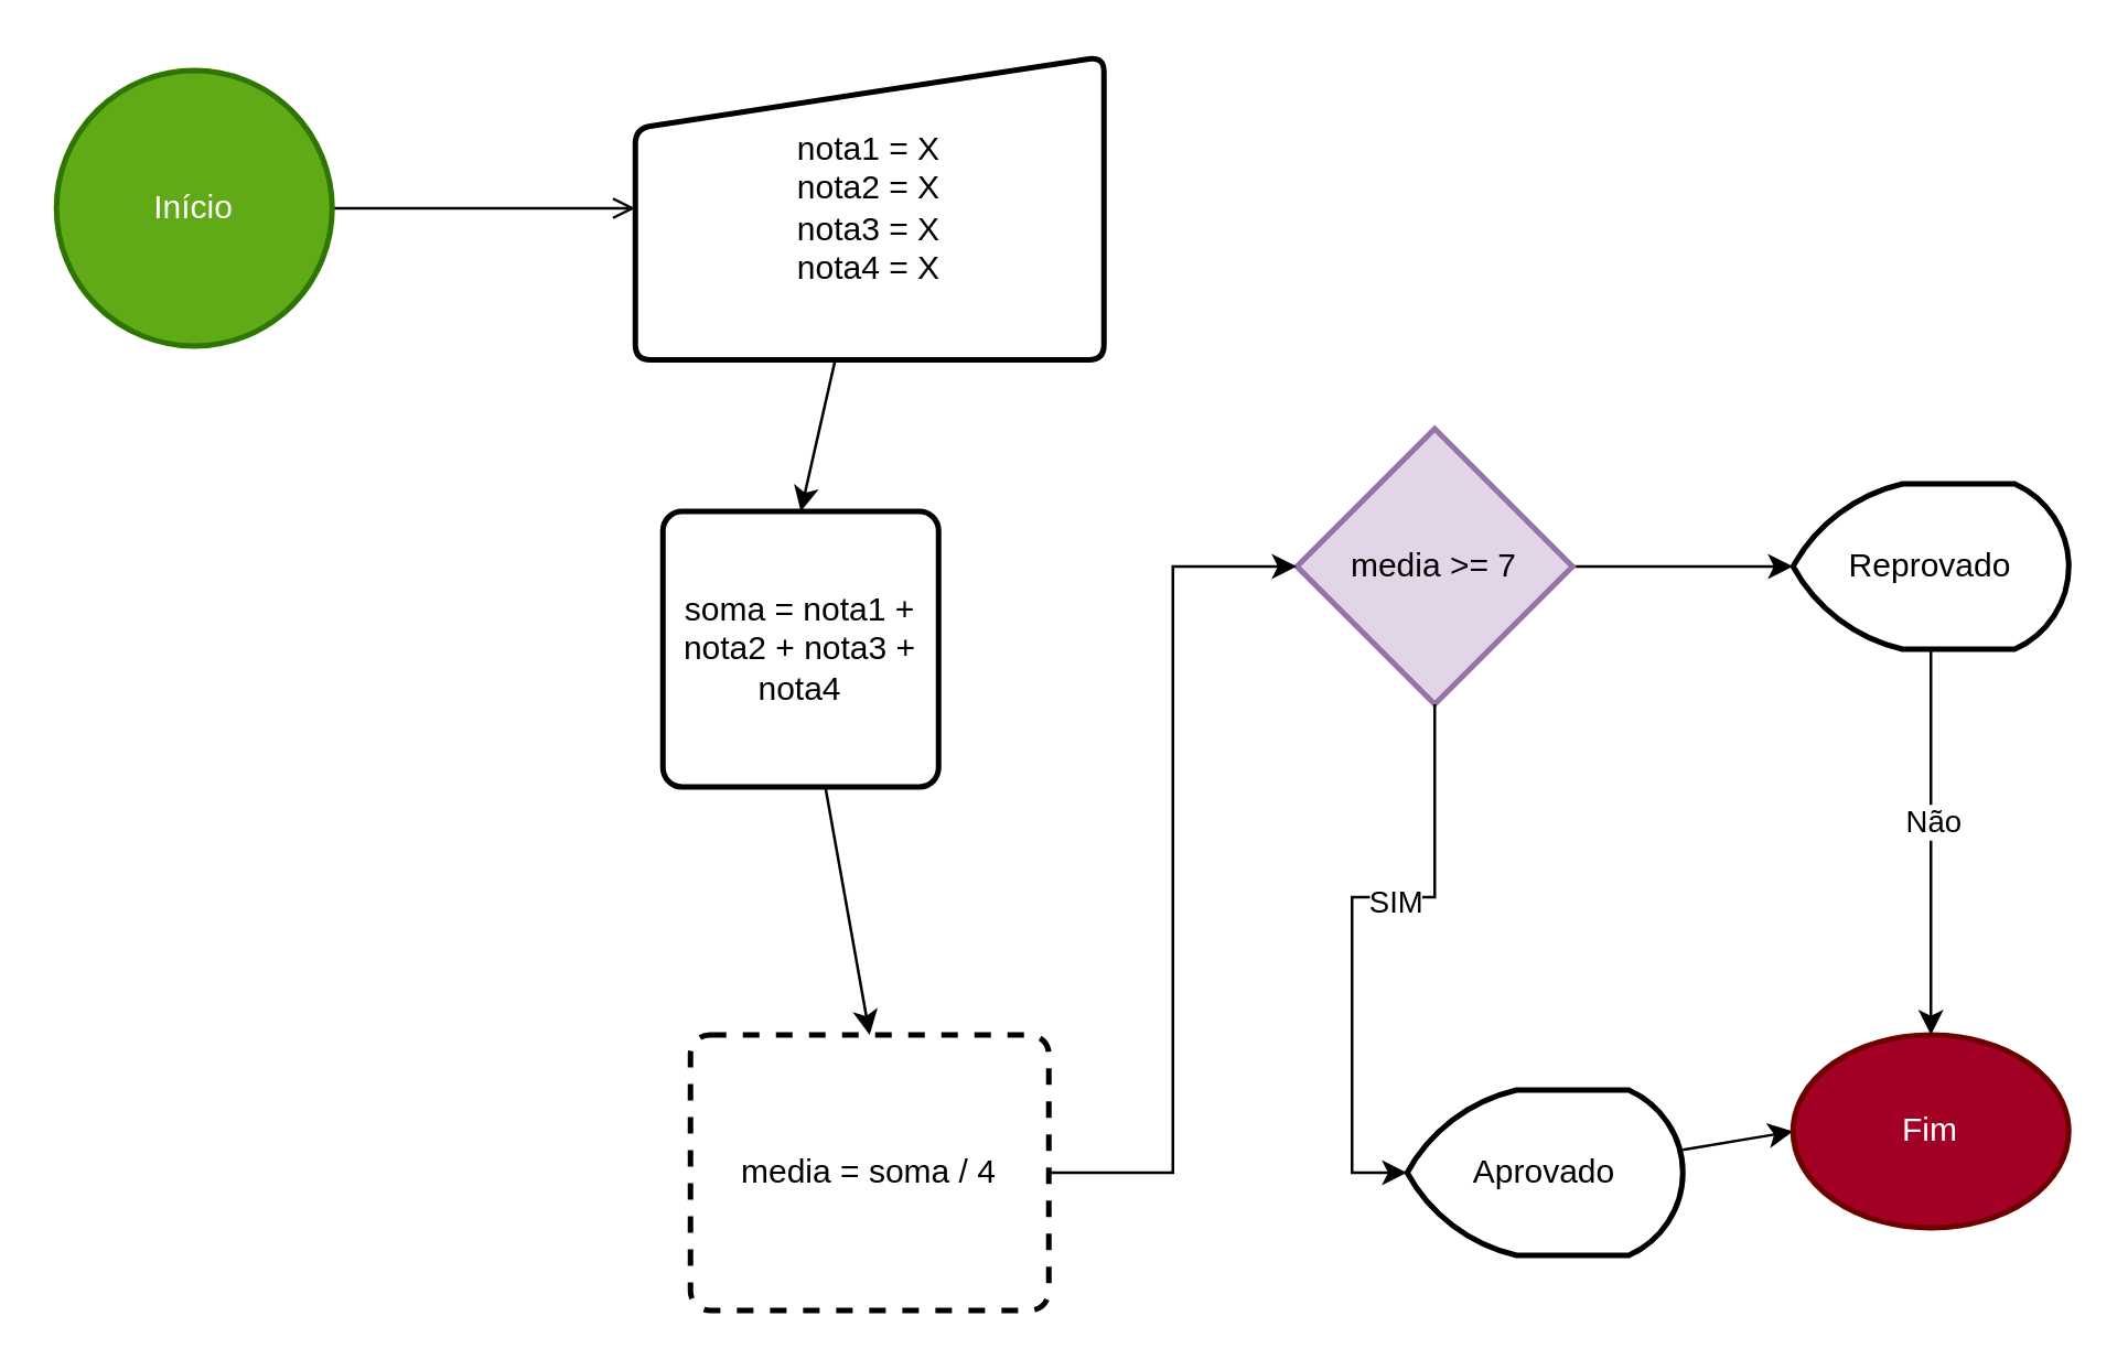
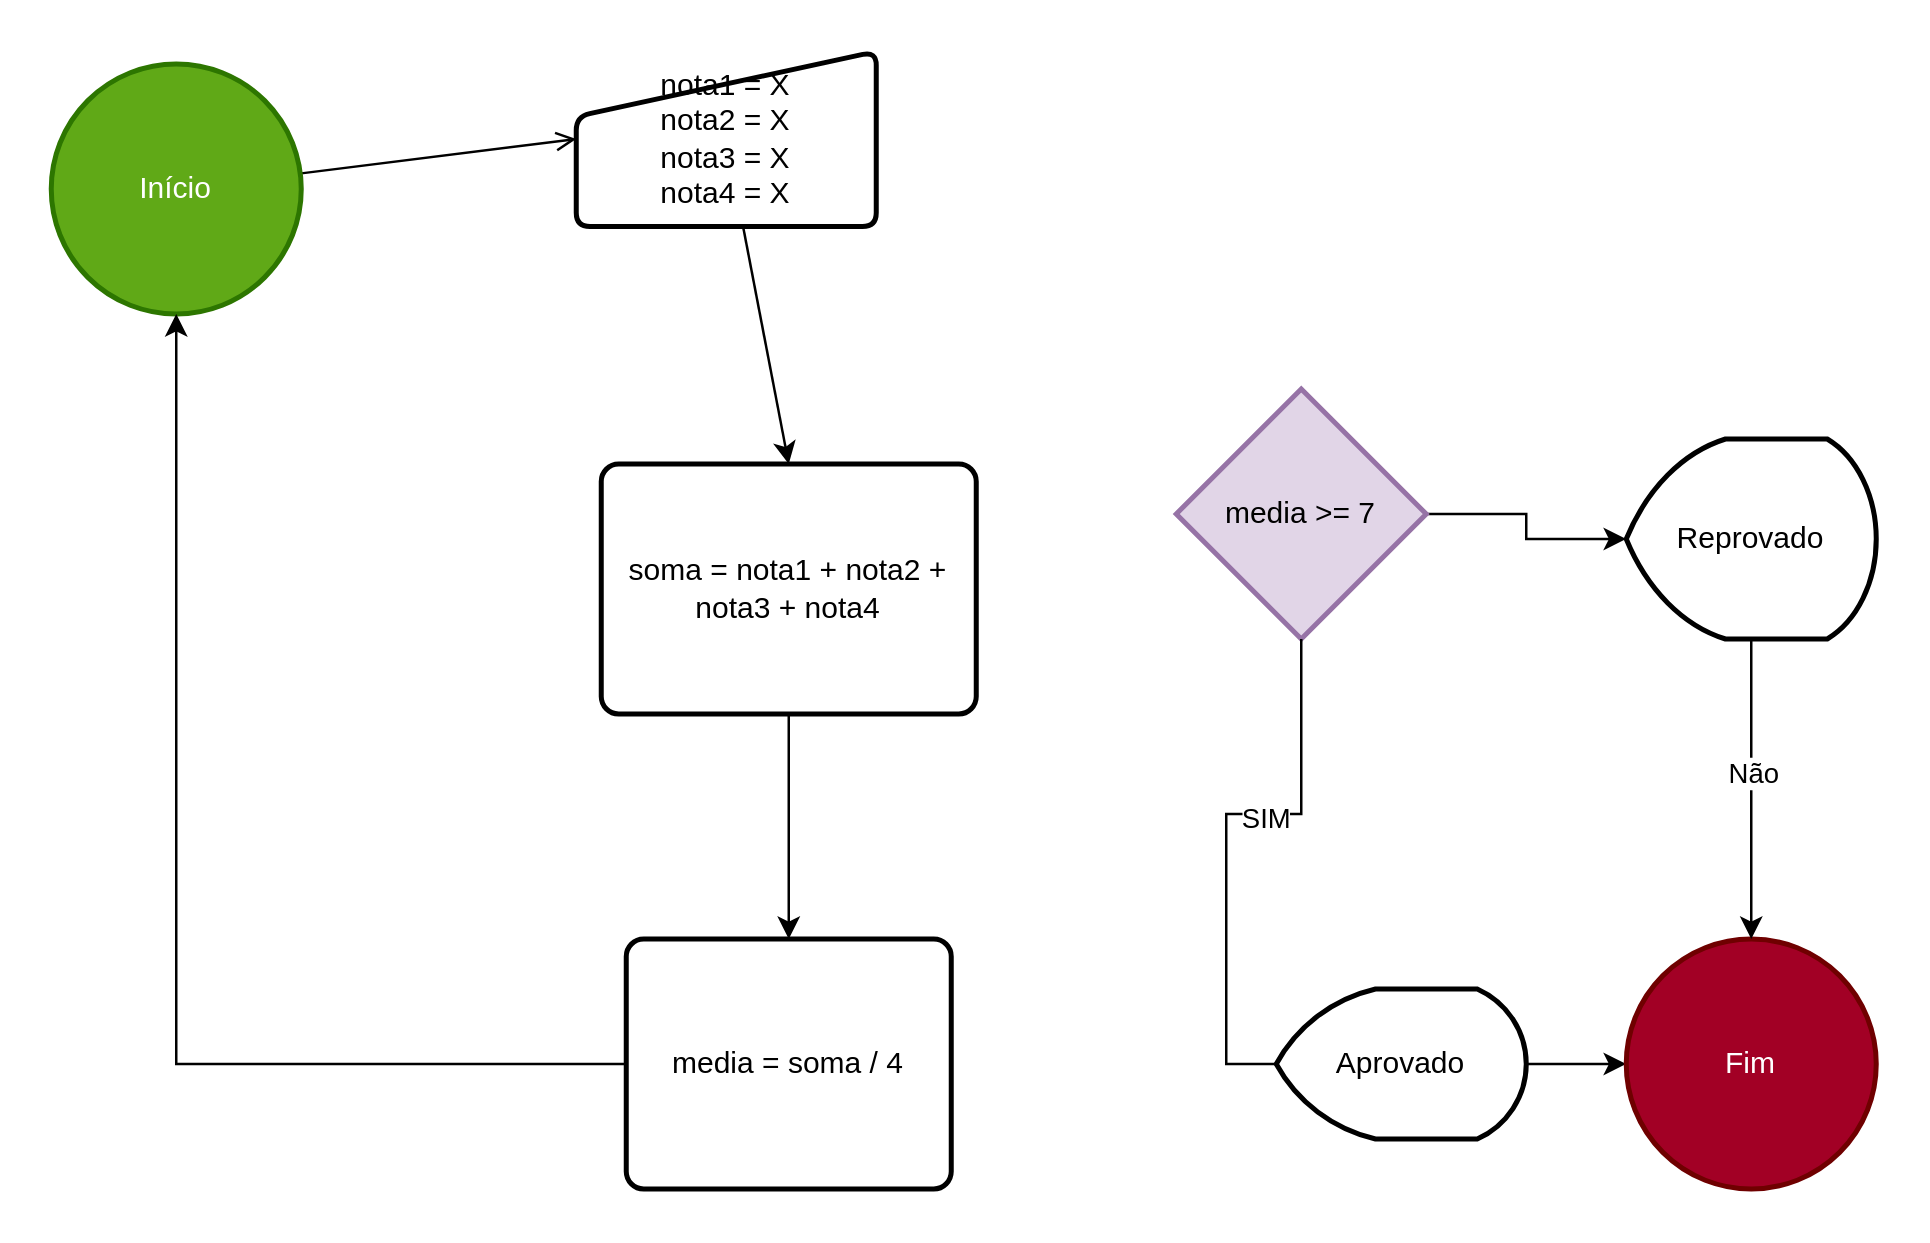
- <mxCell id="5" value="nota1 = X&lt;br&gt;nota2 = X&lt;br&gt;nota3 = X&lt;br&gt;nota4 = X" style="html=1;strokeWidth=2;shape=manualInput;whiteSpace=wrap;rounded=1;size=26;arcSize=11;" parent="1" vertex="1"><mxGeometry x="230" y="20" width="170" height="110" as="geometry" /></mxCell>
+ <mxCell id="5" value="nota1 = X&lt;br&gt;nota2 = X&lt;br&gt;nota3 = X&lt;br&gt;nota4 = X" style="html=1;strokeWidth=2;shape=manualInput;whiteSpace=wrap;rounded=1;size=26;arcSize=11;" parent="1" vertex="1"><mxGeometry x="230" y="20" width="120" height="70" as="geometry" /></mxCell>
- <mxCell id="16" value="Reprovado" style="strokeWidth=2;html=1;shape=mxgraph.flowchart.display;whiteSpace=wrap;" vertex="1" parent="1"><mxGeometry x="650" y="175" width="100" height="60" as="geometry" /></mxCell>
+ <mxCell id="16" value="Reprovado" style="strokeWidth=2;html=1;shape=mxgraph.flowchart.display;whiteSpace=wrap;" vertex="1" parent="1"><mxGeometry x="650" y="175" width="100" height="80" as="geometry" /></mxCell>
- <mxCell id="7" value="soma = nota1 + nota2 + nota3 + nota4" style="rounded=1;whiteSpace=wrap;html=1;absoluteArcSize=1;arcSize=14;strokeWidth=2;" parent="1" vertex="1"><mxGeometry x="240" y="185" width="100" height="100" as="geometry" /></mxCell>
+ <mxCell id="7" value="soma = nota1 + nota2 + nota3 + nota4" style="rounded=1;whiteSpace=wrap;html=1;absoluteArcSize=1;arcSize=14;strokeWidth=2;" parent="1" vertex="1"><mxGeometry x="240" y="185" width="150" height="100" as="geometry" /></mxCell>
- <mxCell id="19" style="edgeStyle=orthogonalEdgeStyle;rounded=0;orthogonalLoop=1;jettySize=auto;html=1;entryX=0;entryY=0.5;entryDx=0;entryDy=0;entryPerimeter=0;" edge="1" parent="1" source="8" target="13"><mxGeometry relative="1" as="geometry" /></mxCell>
+ <mxCell id="19" style="edgeStyle=orthogonalEdgeStyle;rounded=0;orthogonalLoop=1;jettySize=auto;html=1;" edge="1" parent="1" source="8" target="3"><mxGeometry relative="1" as="geometry" /></mxCell>
- <mxCell id="11" value="Fim" style="strokeWidth=2;html=1;shape=mxgraph.flowchart.start_2;whiteSpace=wrap;fillColor=#a20025;fontColor=#ffffff;strokeColor=#6F0000;" parent="1" vertex="1"><mxGeometry x="650" y="375" width="100" height="70" as="geometry" /></mxCell>
+ <mxCell id="11" value="Fim" style="strokeWidth=2;html=1;shape=mxgraph.flowchart.start_2;whiteSpace=wrap;fillColor=#a20025;fontColor=#ffffff;strokeColor=#6F0000;" parent="1" vertex="1"><mxGeometry x="650" y="375" width="100" height="100" as="geometry" /></mxCell>
- <mxCell id="8" value="media = soma / 4" style="rounded=1;whiteSpace=wrap;html=1;absoluteArcSize=1;arcSize=14;strokeWidth=2;dashed=1;" parent="1" vertex="1"><mxGeometry x="250" y="375" width="130" height="100" as="geometry" /></mxCell>
+ <mxCell id="8" value="media = soma / 4" style="rounded=1;whiteSpace=wrap;html=1;absoluteArcSize=1;arcSize=14;strokeWidth=2;" parent="1" vertex="1"><mxGeometry x="250" y="375" width="130" height="100" as="geometry" /></mxCell>
- <mxCell id="14" style="edgeStyle=orthogonalEdgeStyle;rounded=0;orthogonalLoop=1;jettySize=auto;html=1;entryX=0;entryY=0.5;entryDx=0;entryDy=0;entryPerimeter=0;" edge="1" parent="1" source="13" target="10"><mxGeometry relative="1" as="geometry" /></mxCell>
+ <mxCell id="14" style="edgeStyle=orthogonalEdgeStyle;rounded=0;orthogonalLoop=1;jettySize=auto;html=1;entryX=0;entryY=0.5;entryDx=0;entryDy=0;entryPerimeter=0;endArrow=none;" edge="1" parent="1" source="13" target="10"><mxGeometry relative="1" as="geometry" /></mxCell>
